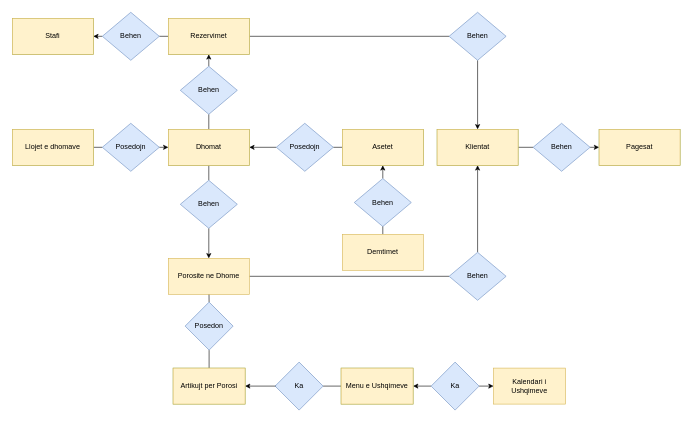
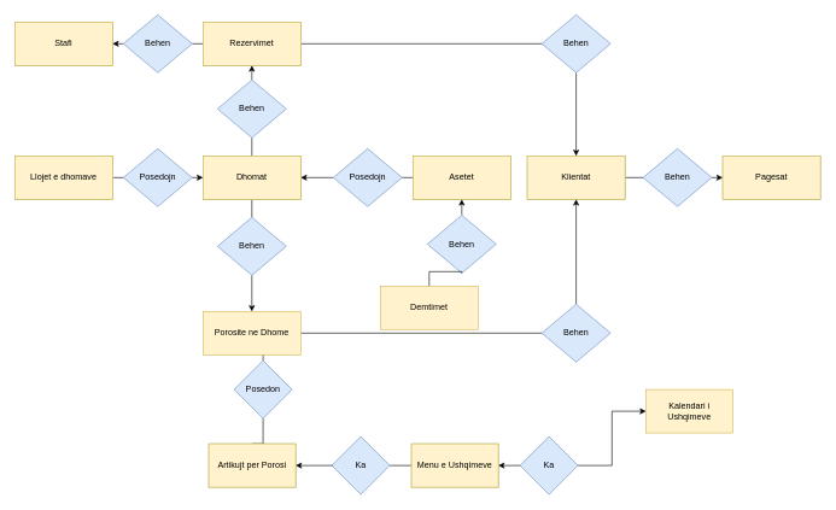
- <mxCell id="54" value="Demtimet" style="rounded=0;whiteSpace=wrap;html=1;fillColor=#fff2cc;strokeColor=#d6b656;" vertex="1" parent="1"><mxGeometry x="570" y="390" width="135" height="60" as="geometry" /></mxCell>
+ <mxCell id="54" value="Demtimet" style="rounded=0;whiteSpace=wrap;html=1;fillColor=#fff2cc;strokeColor=#d6b656;" vertex="1" parent="1"><mxGeometry x="525" y="395" width="135" height="60" as="geometry" /></mxCell>
- <mxCell id="45" value="Posedon" style="rhombus;whiteSpace=wrap;html=1;fillColor=#dae8fc;strokeColor=#6c8ebf;" vertex="1" parent="1"><mxGeometry x="308" y="503" width="80" height="80" as="geometry" /></mxCell>
+ <mxCell id="45" value="Posedon" style="rhombus;whiteSpace=wrap;html=1;fillColor=#dae8fc;strokeColor=#6c8ebf;" vertex="1" parent="1"><mxGeometry x="323" y="498" width="80" height="80" as="geometry" /></mxCell>
- <mxCell id="18" value="Kalendari i Ushqimeve" style="rounded=0;whiteSpace=wrap;html=1;fillColor=#fff2cc;strokeColor=#d6b656;" vertex="1" parent="1"><mxGeometry x="822" y="613" width="120" height="60" as="geometry" /></mxCell>
+ <mxCell id="18" value="Kalendari i Ushqimeve" style="rounded=0;whiteSpace=wrap;html=1;fillColor=#fff2cc;strokeColor=#d6b656;" vertex="1" parent="1"><mxGeometry x="892" y="538" width="120" height="60" as="geometry" /></mxCell>
